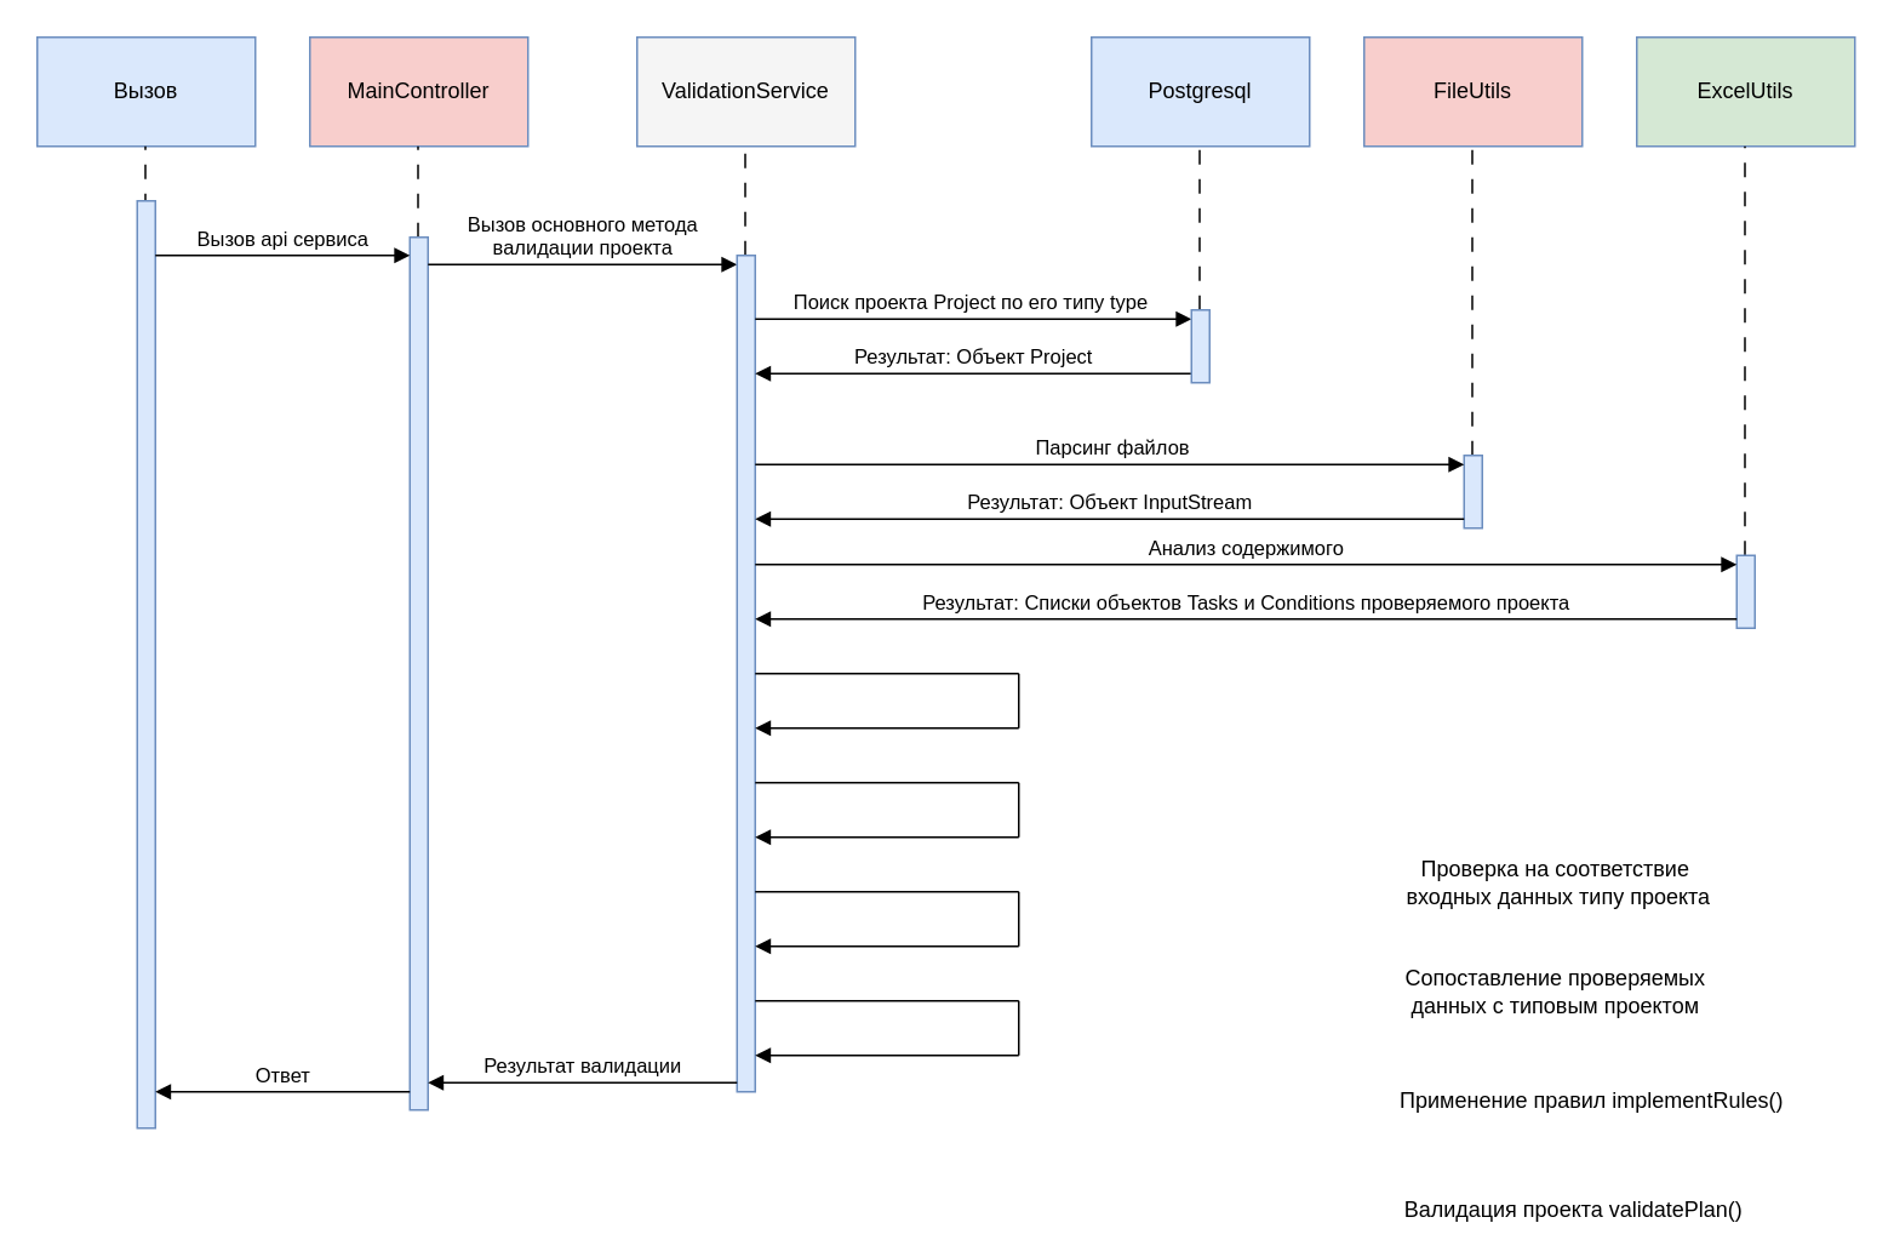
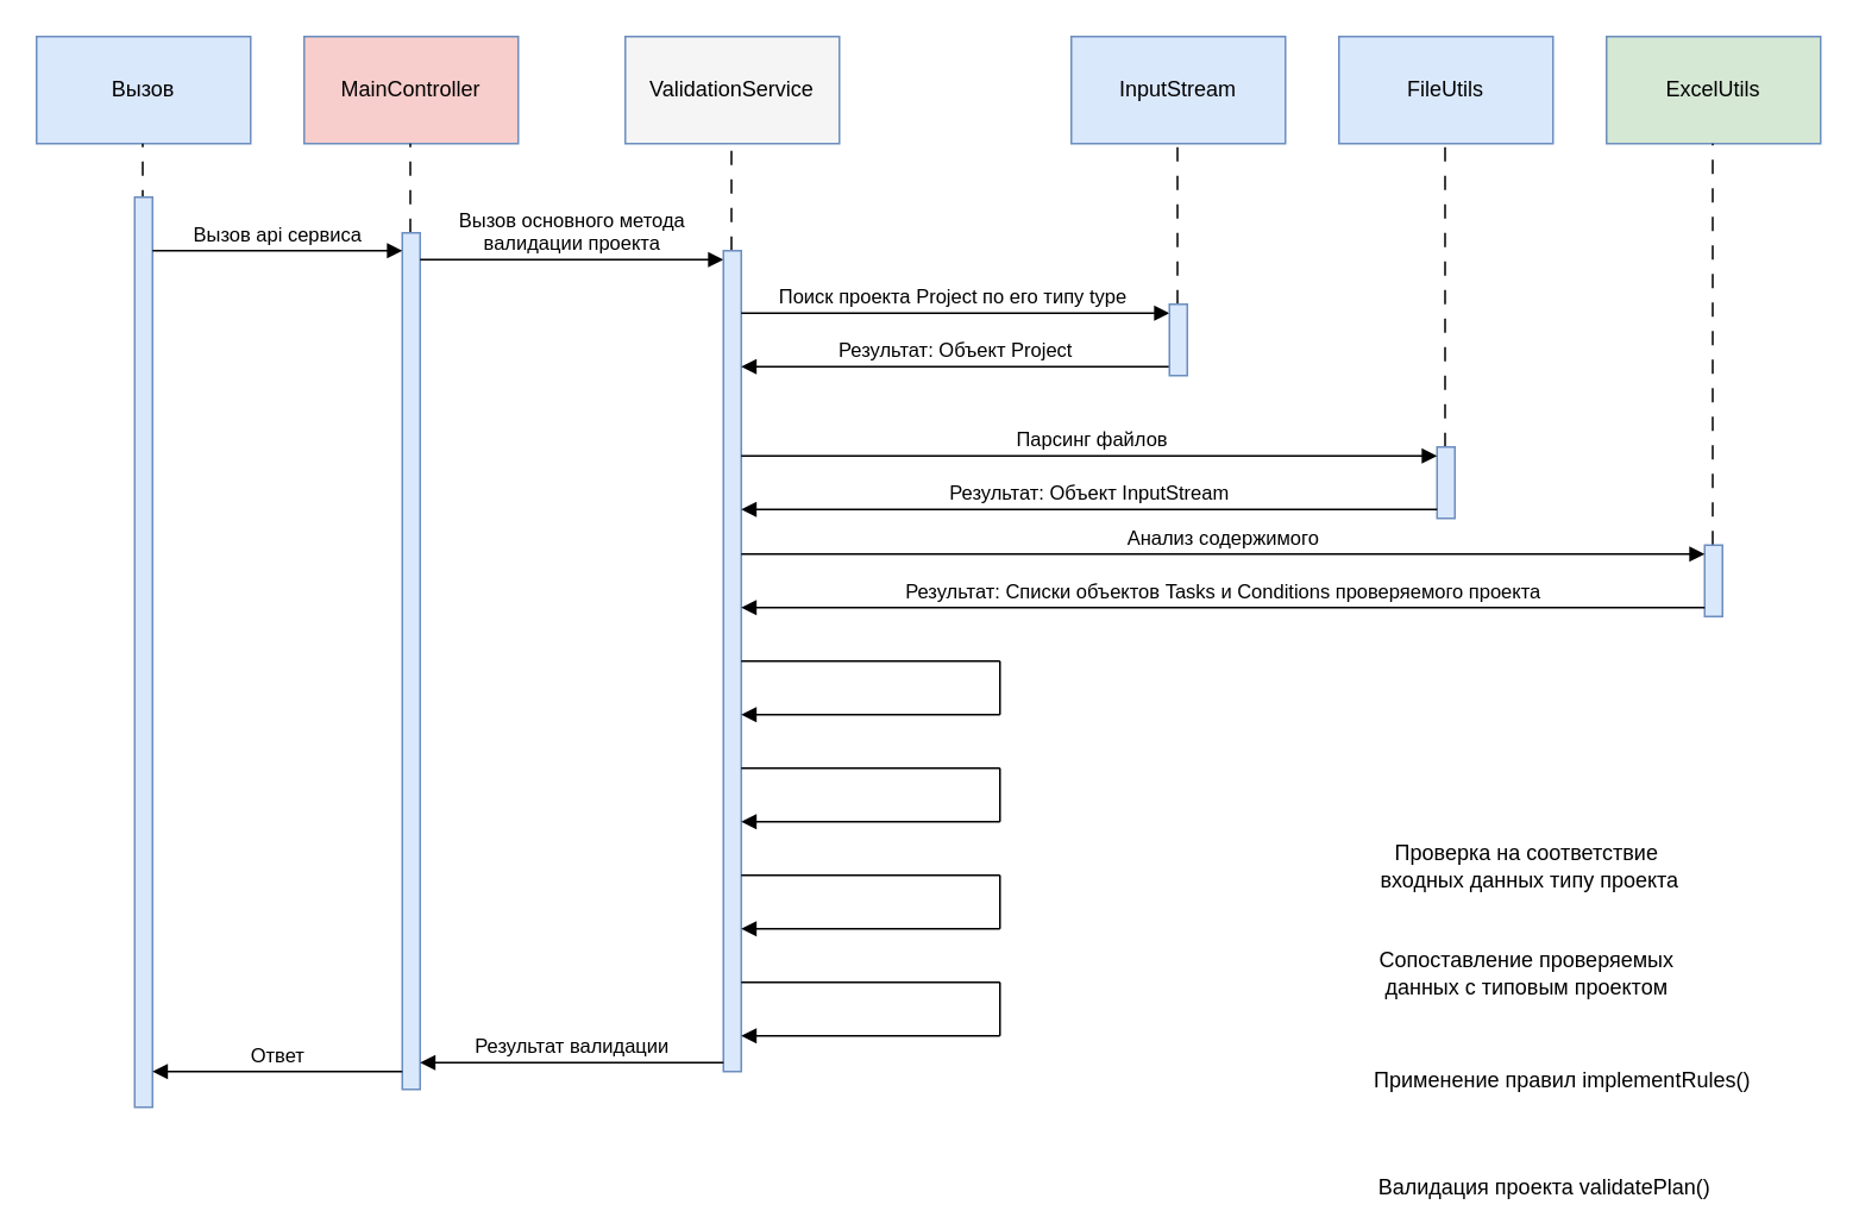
- <mxCell id="4" value="Postgresql" style="rounded=0;whiteSpace=wrap;html=1;fillColor=#dae8fc;strokeColor=#6c8ebf;" parent="1" vertex="1"><mxGeometry x="600" y="20" width="120" height="60" as="geometry" /></mxCell>
+ <mxCell id="4" value="InputStream" style="rounded=0;whiteSpace=wrap;html=1;fillColor=#dae8fc;strokeColor=#6c8ebf;" parent="1" vertex="1"><mxGeometry x="600" y="20" width="120" height="60" as="geometry" /></mxCell>
- <mxCell id="20" value="FileUtils" style="rounded=0;whiteSpace=wrap;html=1;fillColor=#f8cecc;strokeColor=#6c8ebf;" parent="1" vertex="1"><mxGeometry x="750" y="20" width="120" height="60" as="geometry" /></mxCell>
+ <mxCell id="20" value="FileUtils" style="rounded=0;whiteSpace=wrap;html=1;fillColor=#dae8fc;strokeColor=#6c8ebf;" parent="1" vertex="1"><mxGeometry x="750" y="20" width="120" height="60" as="geometry" /></mxCell>
